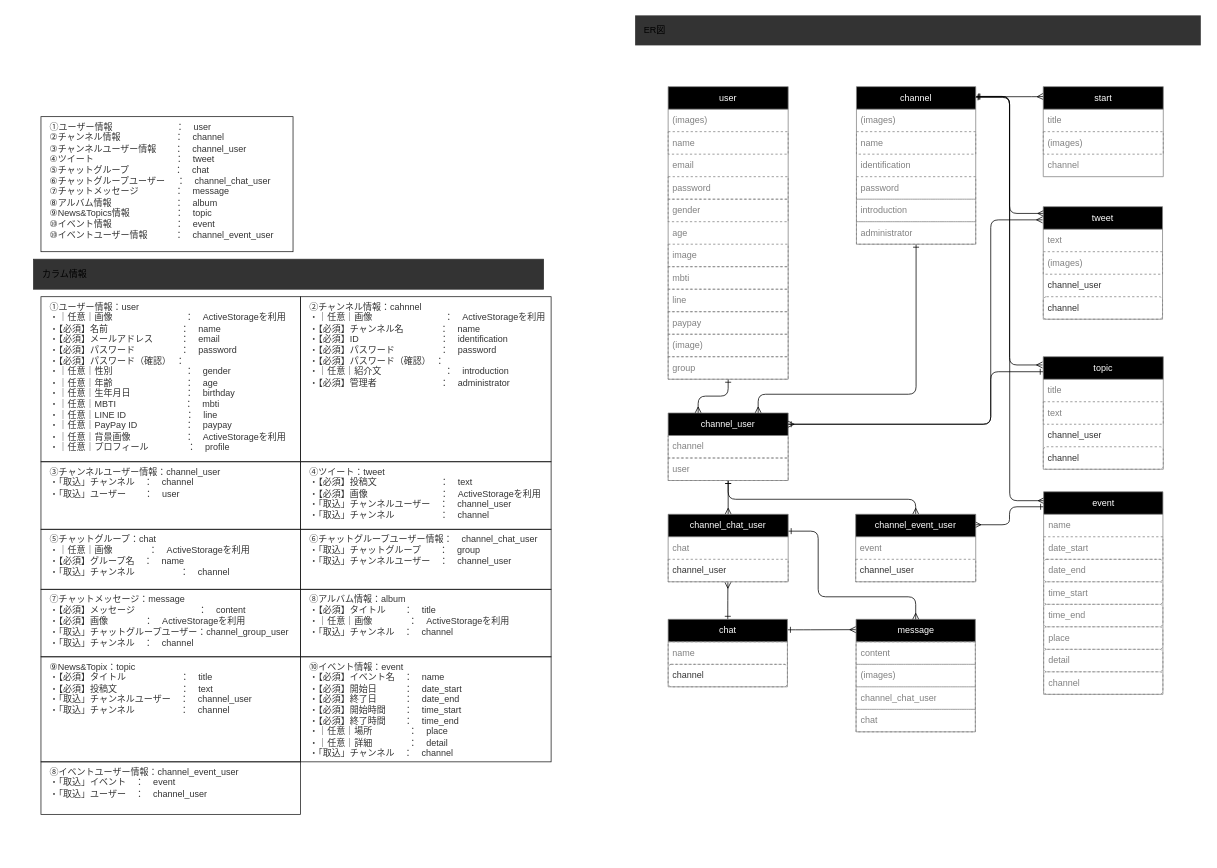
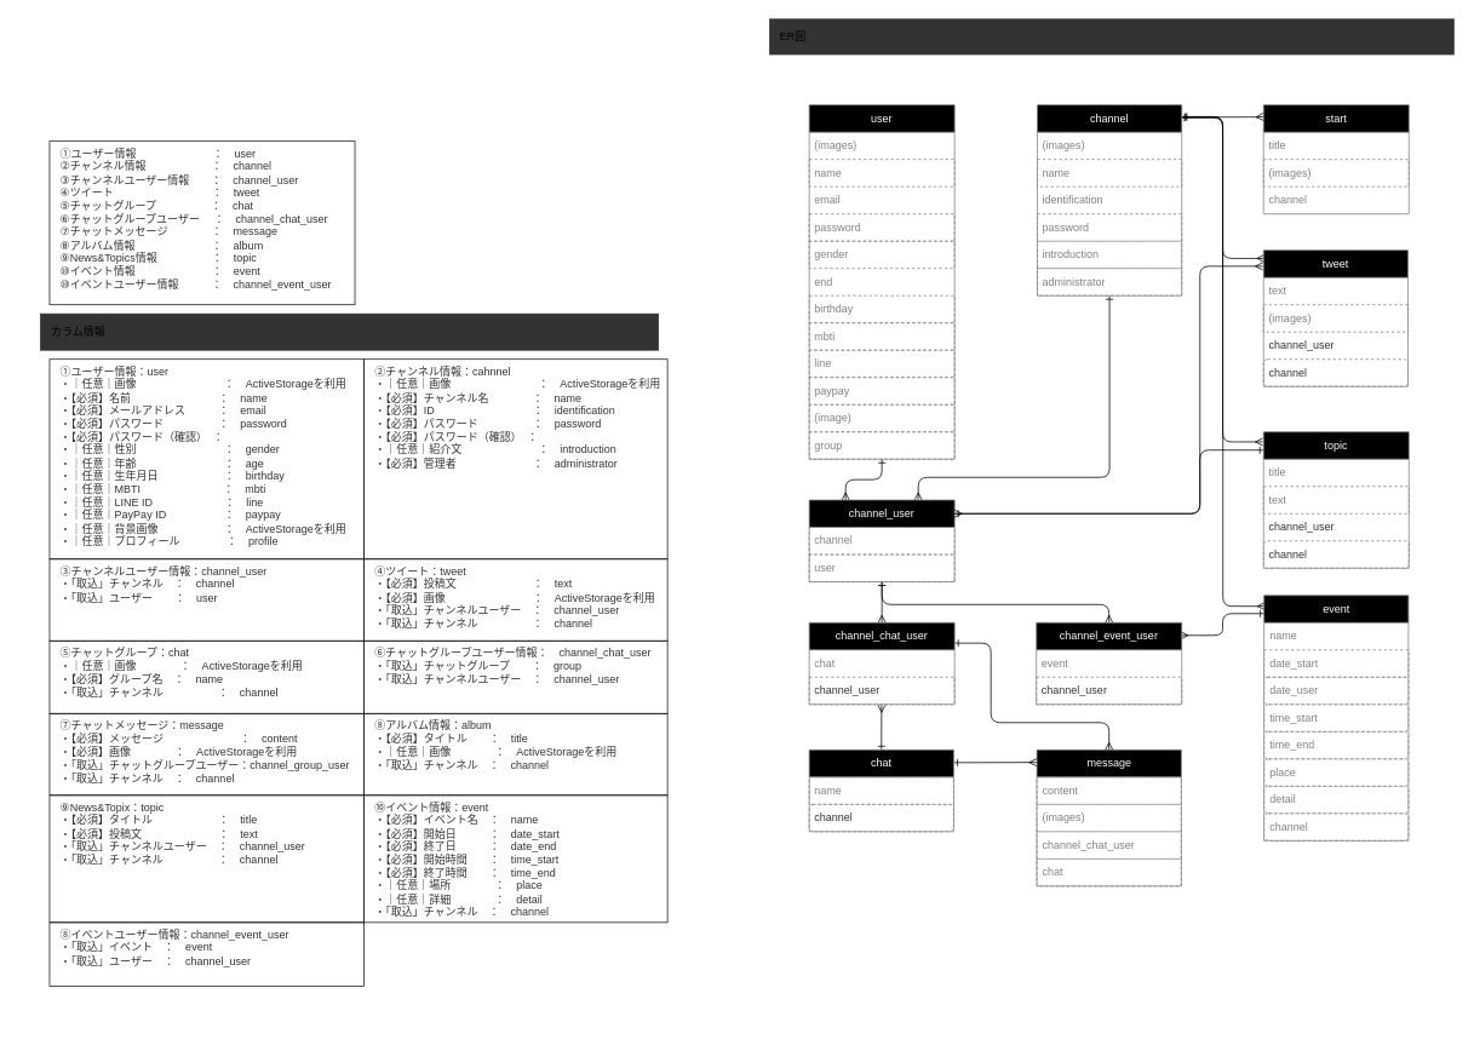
- <mxCell id="18" value="age" style="text;strokeColor=none;fillColor=none;align=left;verticalAlign=middle;spacingLeft=4;spacingRight=4;overflow=hidden;points=[[0,0.5],[1,0.5]];portConstraint=eastwest;rotatable=0;whiteSpace=wrap;html=1;rounded=0;fontFamily=Helvetica;fontColor=#808080;" parent="12" vertex="1"><mxGeometry y="180" width="160" height="30" as="geometry" /></mxCell>
+ <mxCell id="18" value="end" style="text;strokeColor=none;fillColor=none;align=left;verticalAlign=middle;spacingLeft=4;spacingRight=4;overflow=hidden;points=[[0,0.5],[1,0.5]];portConstraint=eastwest;rotatable=0;whiteSpace=wrap;html=1;rounded=0;fontFamily=Helvetica;fontColor=#808080;" parent="12" vertex="1"><mxGeometry y="180" width="160" height="30" as="geometry" /></mxCell>
- <mxCell id="19" value="image" style="text;strokeColor=#808080;fillColor=none;align=left;verticalAlign=middle;spacingLeft=4;spacingRight=4;overflow=hidden;points=[[0,0.5],[1,0.5]];portConstraint=eastwest;rotatable=0;whiteSpace=wrap;html=1;rounded=0;fontFamily=Helvetica;fontColor=#808080;dashed=1;" parent="12" vertex="1"><mxGeometry y="210" width="160" height="30" as="geometry" /></mxCell>
+ <mxCell id="19" value="birthday" style="text;strokeColor=#808080;fillColor=none;align=left;verticalAlign=middle;spacingLeft=4;spacingRight=4;overflow=hidden;points=[[0,0.5],[1,0.5]];portConstraint=eastwest;rotatable=0;whiteSpace=wrap;html=1;rounded=0;fontFamily=Helvetica;fontColor=#808080;dashed=1;" parent="12" vertex="1"><mxGeometry y="210" width="160" height="30" as="geometry" /></mxCell>
- <mxCell id="78" value="date_end" style="text;strokeColor=#808080;fillColor=none;align=left;verticalAlign=middle;spacingLeft=4;spacingRight=4;overflow=hidden;points=[[0,0.5],[1,0.5]];portConstraint=eastwest;rotatable=0;whiteSpace=wrap;html=1;rounded=1;fontFamily=Helvetica;fontColor=#808080;dashed=1;" parent="75" vertex="1"><mxGeometry y="90" width="159" height="30" as="geometry" /></mxCell>
+ <mxCell id="78" value="date_user" style="text;strokeColor=#808080;fillColor=none;align=left;verticalAlign=middle;spacingLeft=4;spacingRight=4;overflow=hidden;points=[[0,0.5],[1,0.5]];portConstraint=eastwest;rotatable=0;whiteSpace=wrap;html=1;rounded=1;fontFamily=Helvetica;fontColor=#808080;dashed=1;" parent="75" vertex="1"><mxGeometry y="90" width="159" height="30" as="geometry" /></mxCell>
